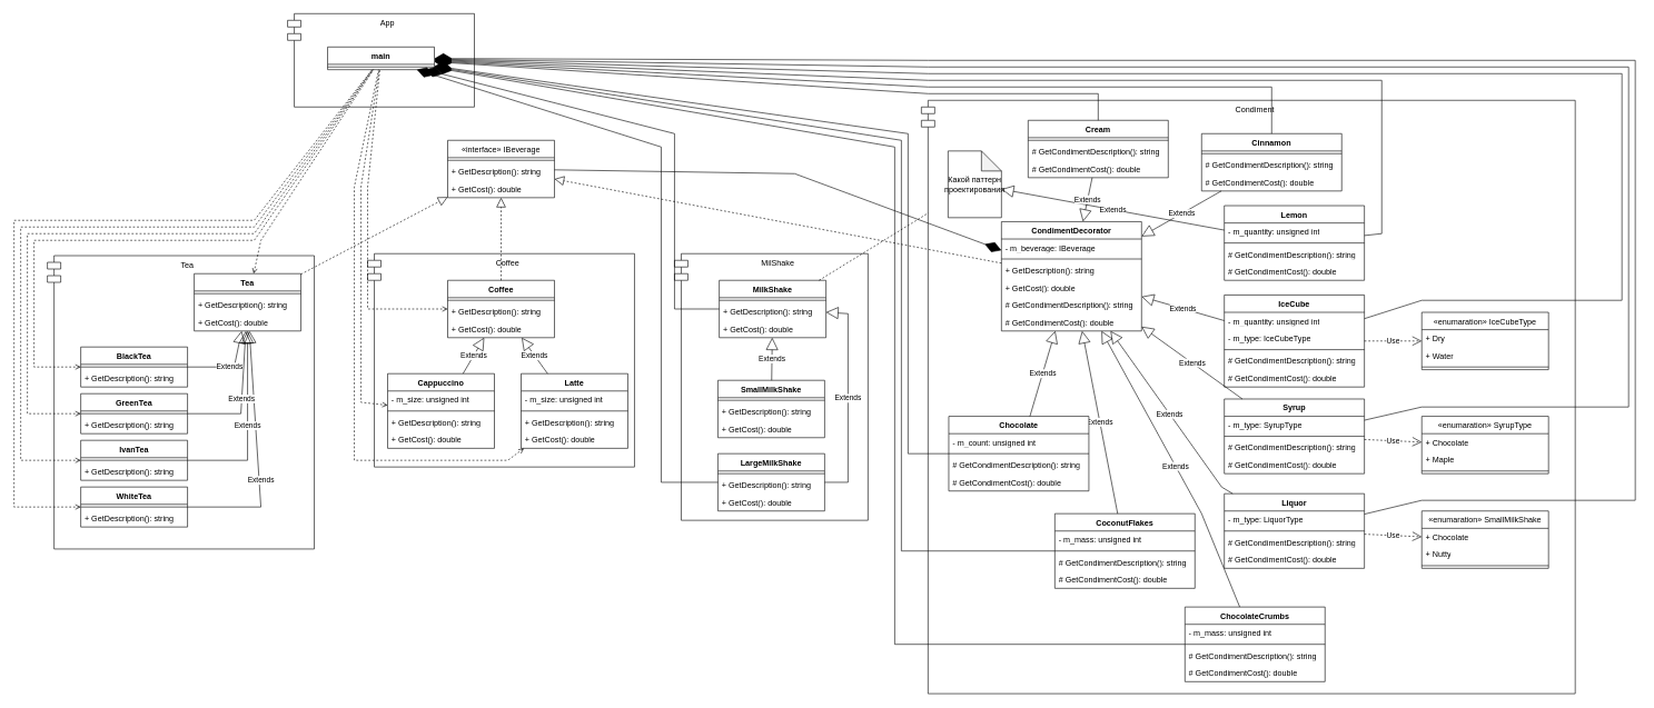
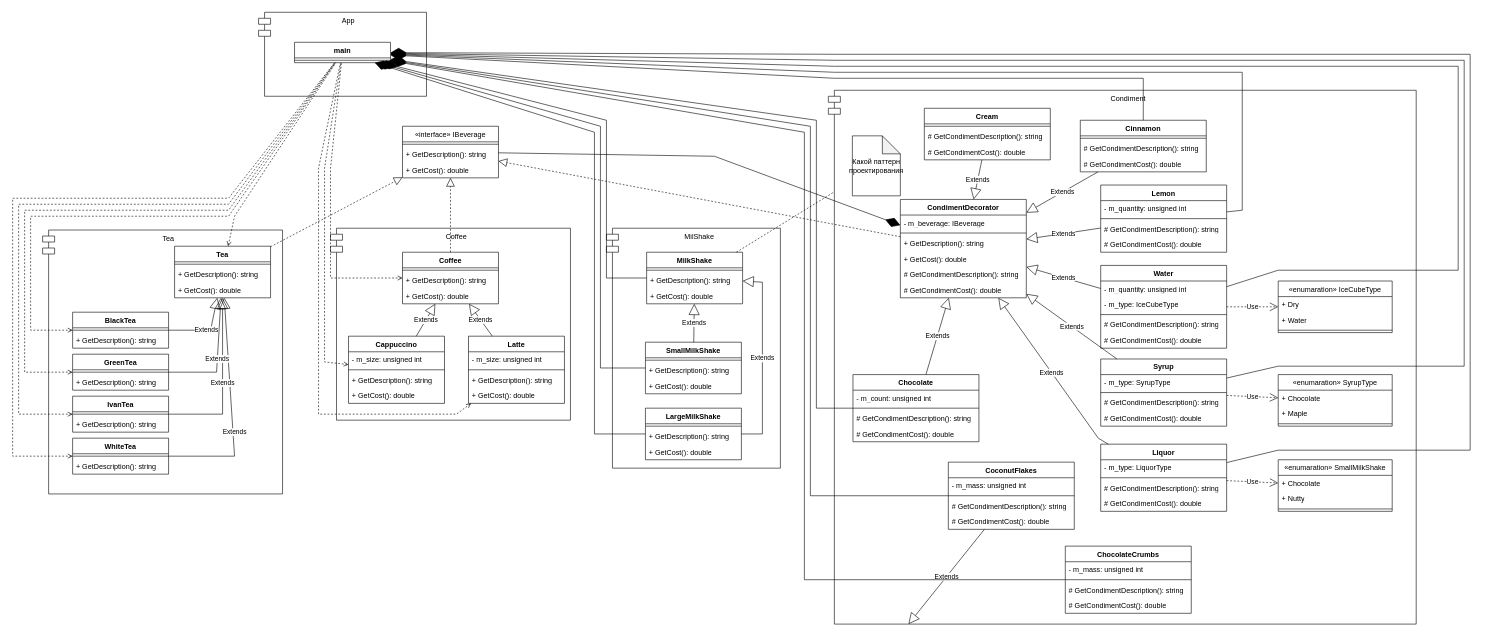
- <mxCell id="154" value="" style="endArrow=diamondThin;endFill=1;endSize=24;html=1;rounded=0;" parent="1" source="121" target="3" edge="1"><mxGeometry width="160" relative="1" as="geometry"><mxPoint x="1316" y="539" as="sourcePoint" /><mxPoint x="870" y="30" as="targetPoint" /><Array as="points"><mxPoint x="1645" y="140" /><mxPoint x="1390" y="140" /></Array></mxGeometry></mxCell>
+ <mxCell id="152" value="" style="endArrow=diamondThin;endFill=1;endSize=24;html=1;rounded=0;" parent="1" source="54" target="3" edge="1"><mxGeometry width="160" relative="1" as="geometry"><mxPoint x="1075" y="506" as="sourcePoint" /><mxPoint x="634" y="147" as="targetPoint" /><Array as="points"><mxPoint x="1000" y="613" /><mxPoint x="1000" y="210" /></Array></mxGeometry></mxCell>
- <mxCell id="89" value="Extends" style="endArrow=block;endSize=16;endFill=0;html=1;rounded=0;" parent="1" source="80" target="163" edge="1"><mxGeometry width="160" relative="1" as="geometry"><mxPoint x="1840" y="296" as="sourcePoint" /><mxPoint x="1720" y="364" as="targetPoint" /></mxGeometry></mxCell>
+ <mxCell id="89" value="Extends" style="endArrow=block;endSize=16;endFill=0;html=1;rounded=0;" parent="1" source="80" target="66" edge="1"><mxGeometry width="160" relative="1" as="geometry"><mxPoint x="1840" y="296" as="sourcePoint" /><mxPoint x="1720" y="364" as="targetPoint" /></mxGeometry></mxCell>
- <mxCell id="90" value="IceCube" style="swimlane;fontStyle=1;align=center;verticalAlign=top;childLayout=stackLayout;horizontal=1;startSize=26;horizontalStack=0;resizeParent=1;resizeParentMax=0;resizeLast=0;collapsible=1;marginBottom=0;whiteSpace=wrap;html=1;" parent="1" vertex="1"><mxGeometry x="1834" y="442" width="210" height="138" as="geometry" /></mxCell>
+ <mxCell id="90" value="Water" style="swimlane;fontStyle=1;align=center;verticalAlign=top;childLayout=stackLayout;horizontal=1;startSize=26;horizontalStack=0;resizeParent=1;resizeParentMax=0;resizeLast=0;collapsible=1;marginBottom=0;whiteSpace=wrap;html=1;" parent="1" vertex="1"><mxGeometry x="1834" y="442" width="210" height="138" as="geometry" /></mxCell>
- <mxCell id="120" value="Extends" style="endArrow=block;endSize=16;endFill=0;html=1;rounded=0;" parent="1" source="115" target="66" edge="1"><mxGeometry width="160" relative="1" as="geometry"><mxPoint x="1836" y="740" as="sourcePoint" /><mxPoint x="1672" y="506" as="targetPoint" /></mxGeometry></mxCell>
+ <mxCell id="120" value="Extends" style="endArrow=block;endSize=16;endFill=0;html=1;rounded=0;" parent="1" source="115" target="65" edge="1"><mxGeometry width="160" relative="1" as="geometry"><mxPoint x="1836" y="740" as="sourcePoint" /><mxPoint x="1672" y="506" as="targetPoint" /></mxGeometry></mxCell>
- <mxCell id="114" value="Extends" style="endArrow=block;endSize=16;endFill=0;html=1;rounded=0;" parent="1" source="109" target="66" edge="1"><mxGeometry width="160" relative="1" as="geometry"><mxPoint x="1781.124" y="824" as="sourcePoint" /><mxPoint x="1620" y="346" as="targetPoint" /><Array as="points"><mxPoint x="1800" y="770" /></Array></mxGeometry></mxCell>
